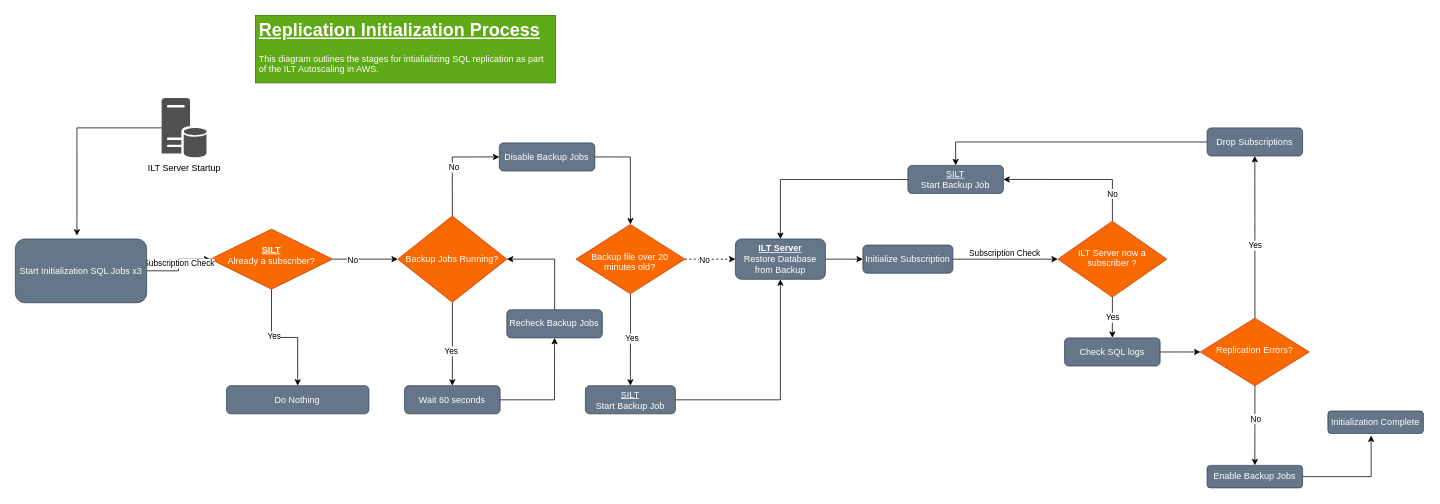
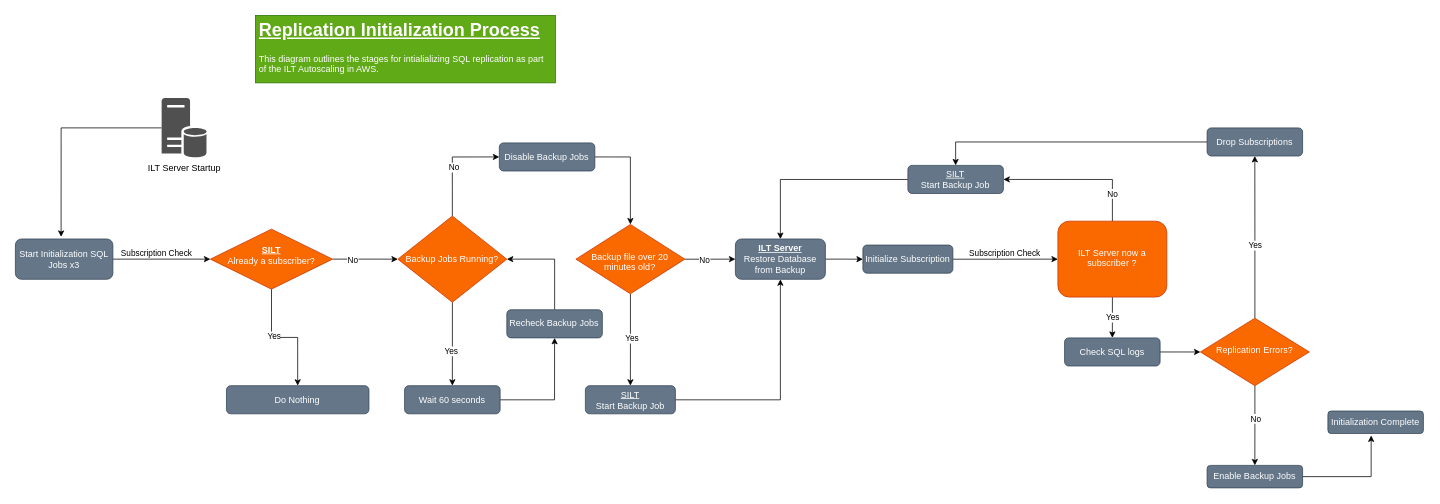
- <mxCell id="9" style="edgeStyle=orthogonalEdgeStyle;rounded=0;orthogonalLoop=1;jettySize=auto;html=1;dashed=1;" parent="1" source="11" target="16" edge="1"><mxGeometry relative="1" as="geometry" /></mxCell>
+ <mxCell id="9" style="edgeStyle=orthogonalEdgeStyle;rounded=0;orthogonalLoop=1;jettySize=auto;html=1;" parent="1" source="11" target="16" edge="1"><mxGeometry relative="1" as="geometry" /></mxCell>
- <mxCell id="31" value="&lt;br&gt;&lt;br&gt;ILT Server now a subscriber ?" style="rhombus;whiteSpace=wrap;html=1;shadow=0;dashed=0;verticalAlign=top;strokeColor=#C73500;fillColor=#fa6800;fontColor=#ffffff;" parent="1" vertex="1"><mxGeometry x="1410" y="294.38" width="145.25" height="101.25" as="geometry" /></mxCell>
+ <mxCell id="31" value="&lt;br&gt;&lt;br&gt;ILT Server now a subscriber ?" style="whiteSpace=wrap;html=1;shadow=0;dashed=0;verticalAlign=top;strokeColor=#C73500;fillColor=#fa6800;fontColor=#ffffff;rounded=1;" parent="1" vertex="1"><mxGeometry x="1410" y="294.38" width="145.25" height="101.25" as="geometry" /></mxCell>
- <mxCell id="37" value="Start Initialization SQL Jobs x3" style="rounded=1;whiteSpace=wrap;html=1;fillColor=#647687;strokeColor=#314354;fontColor=#ffffff;" parent="1" vertex="1"><mxGeometry x="20" y="318.13" width="175" height="85" as="geometry" /></mxCell>
+ <mxCell id="37" value="Start Initialization SQL Jobs x3" style="rounded=1;whiteSpace=wrap;html=1;fillColor=#647687;strokeColor=#314354;fontColor=#ffffff;" parent="1" vertex="1"><mxGeometry x="20" y="318.13" width="130" height="53.75" as="geometry" /></mxCell>
